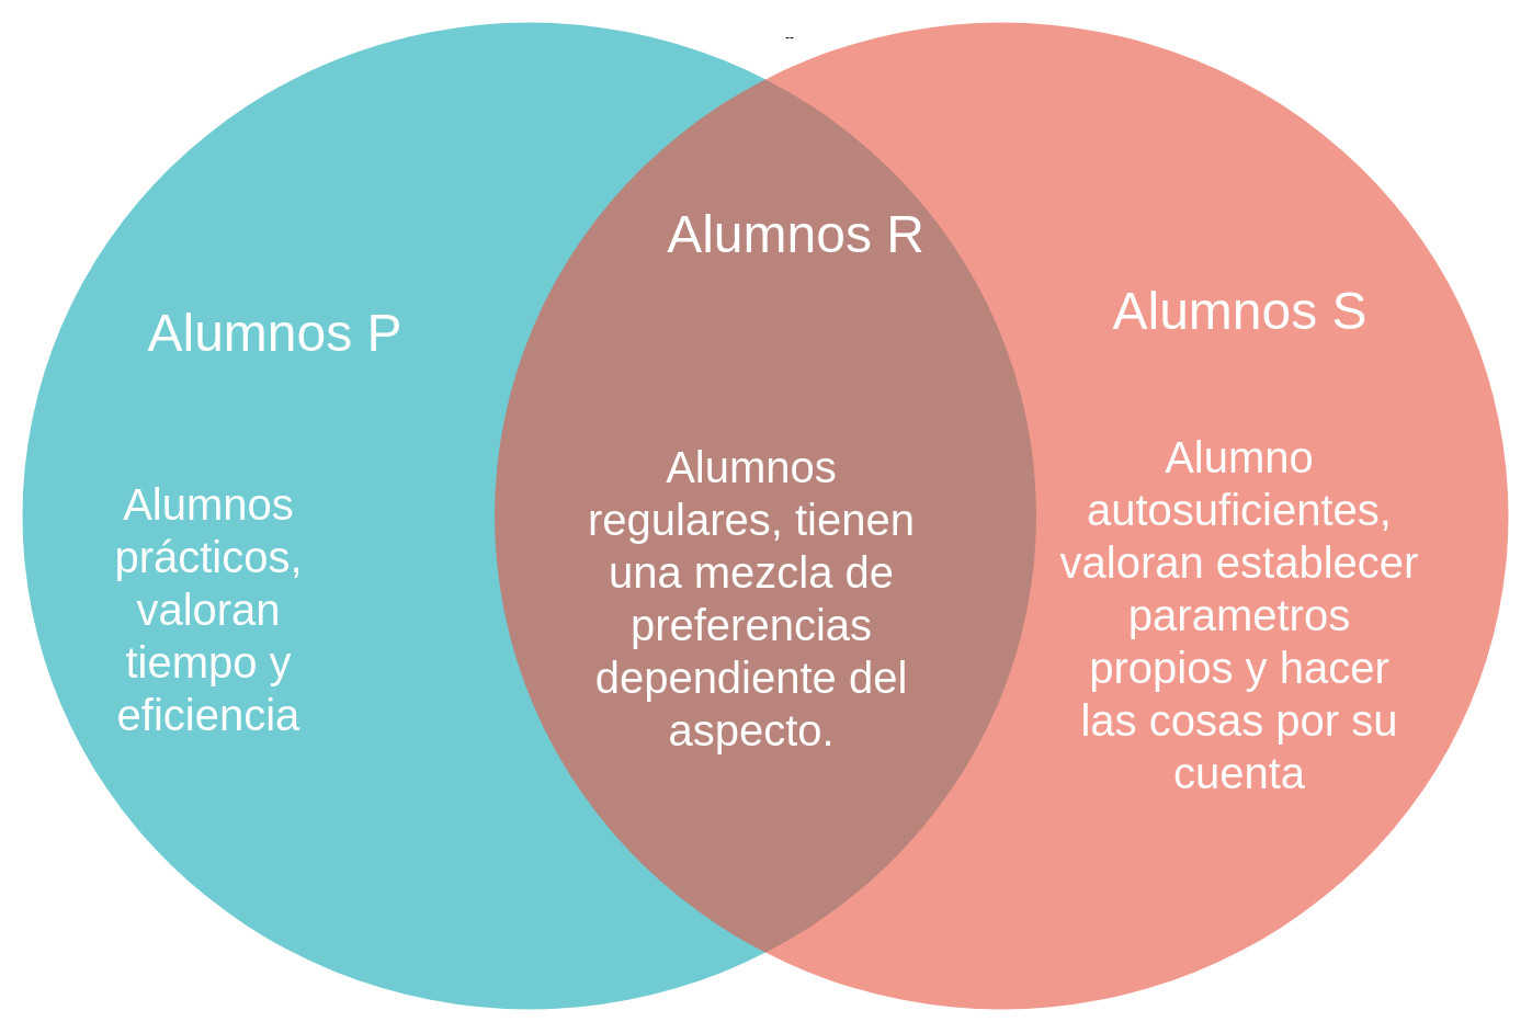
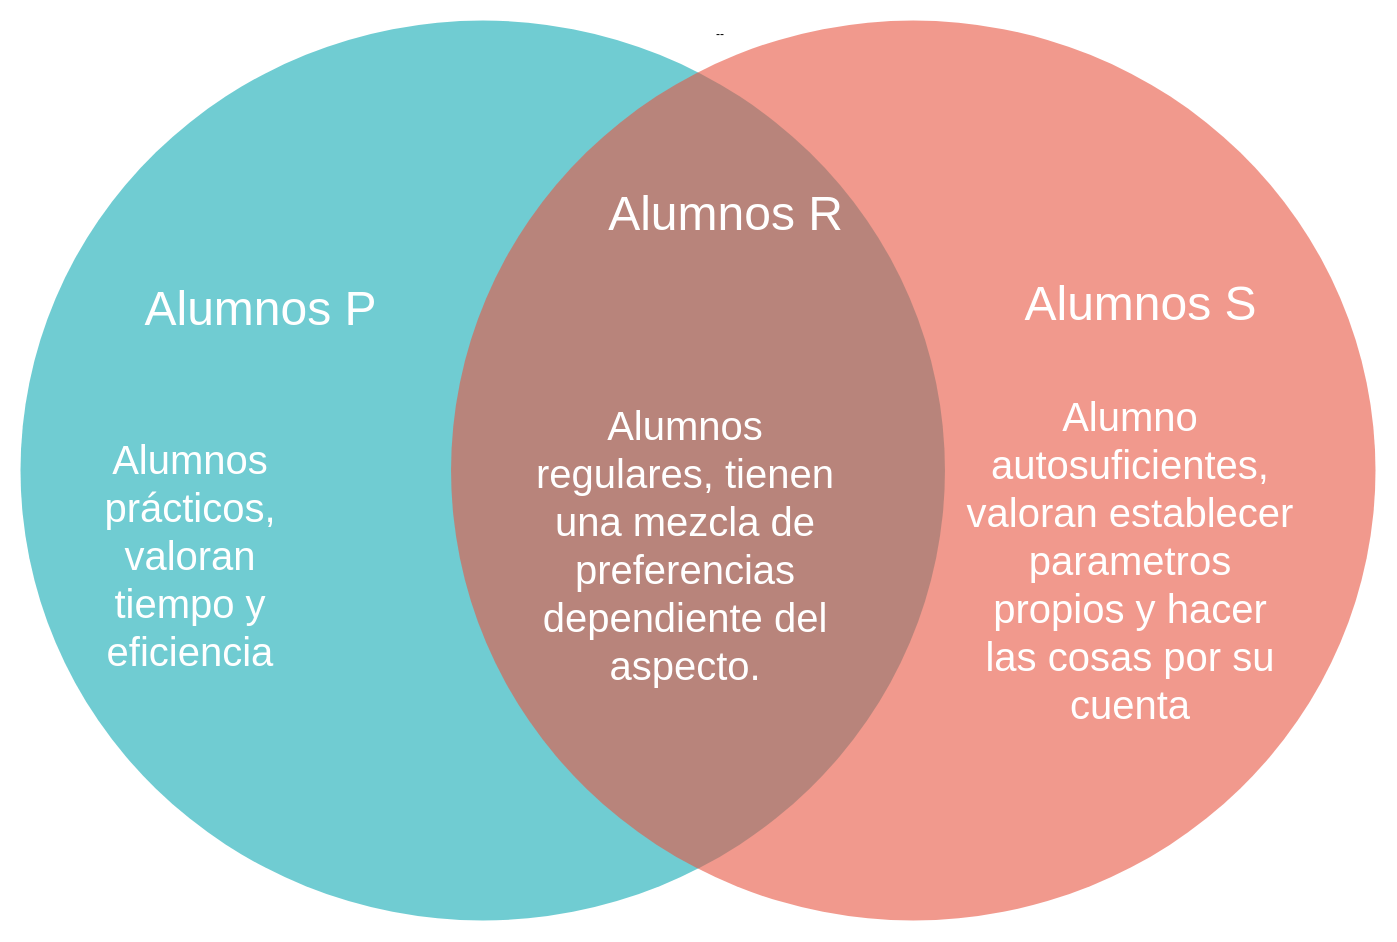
- <mxCell id="7" value="Alumnos S" style="text;fontSize=48;align=center;verticalAlign=middle;html=1;fontColor=#FFFFFF;" parent="3" vertex="1"><mxGeometry x="889.303" y="200" width="351.295" height="126.0" as="geometry" /></mxCell>
+ <mxCell id="7" value="Alumnos S" style="text;fontSize=48;align=center;verticalAlign=middle;html=1;fontColor=#FFFFFF;" parent="3" vertex="1"><mxGeometry x="899.303" y="220" width="351.295" height="126.0" as="geometry" /></mxCell>
- <mxCell id="6" value="Alumnos P" style="text;fontSize=48;align=center;verticalAlign=middle;html=1;fontColor=#FFFFFF;" parent="3" vertex="1"><mxGeometry x="9.245" y="220" width="351.295" height="126.0" as="geometry" /></mxCell>
+ <mxCell id="6" value="Alumnos P" style="text;fontSize=48;align=center;verticalAlign=middle;html=1;fontColor=#FFFFFF;" parent="3" vertex="1"><mxGeometry x="19.245" y="225" width="351.295" height="126.0" as="geometry" /></mxCell>
